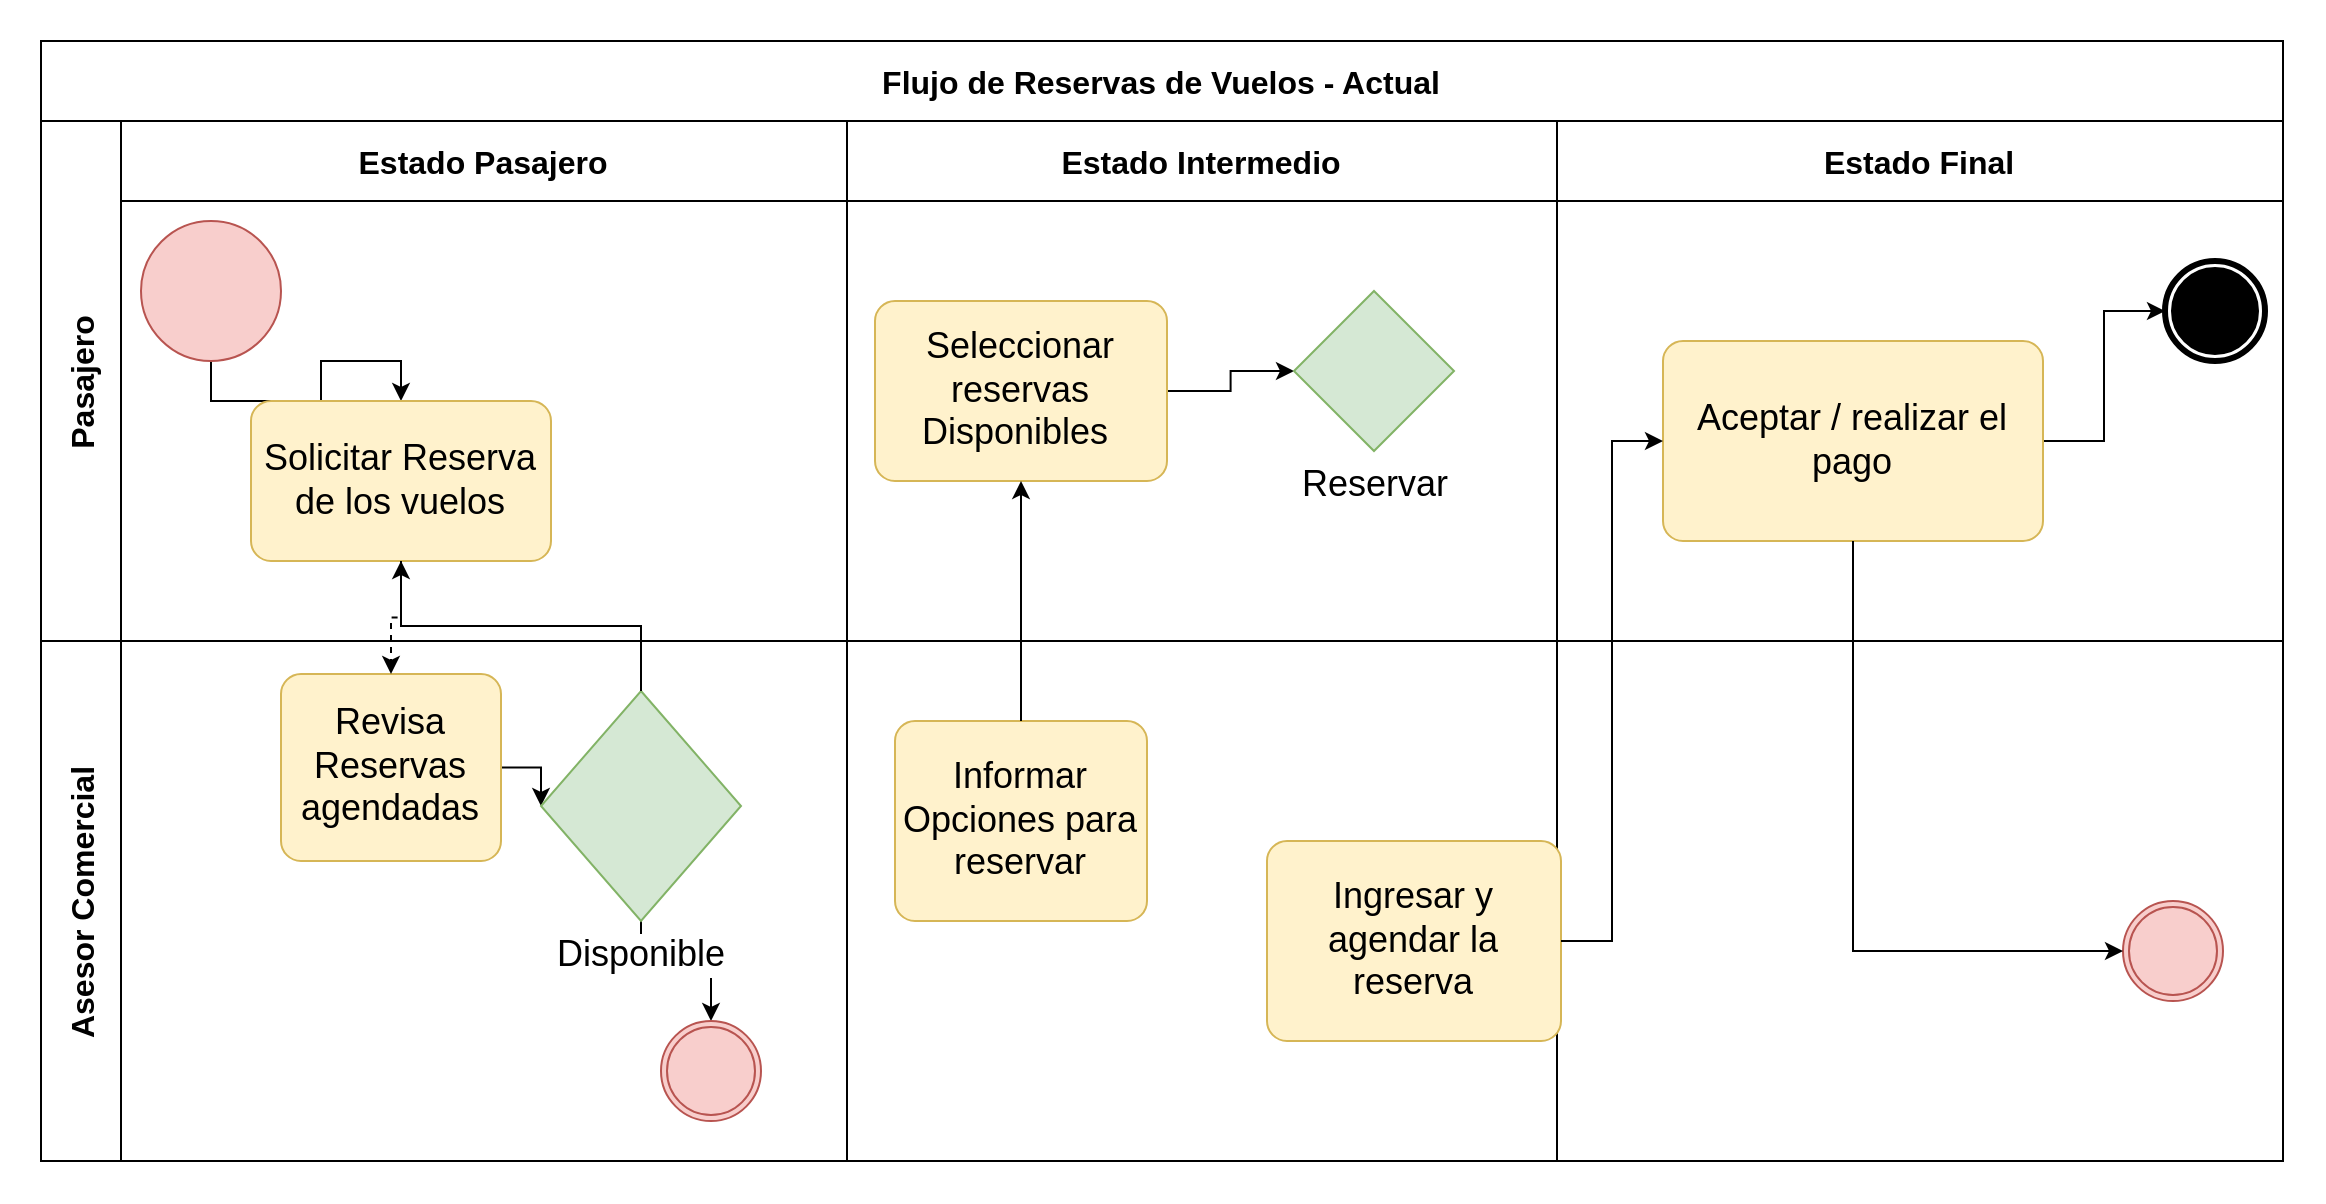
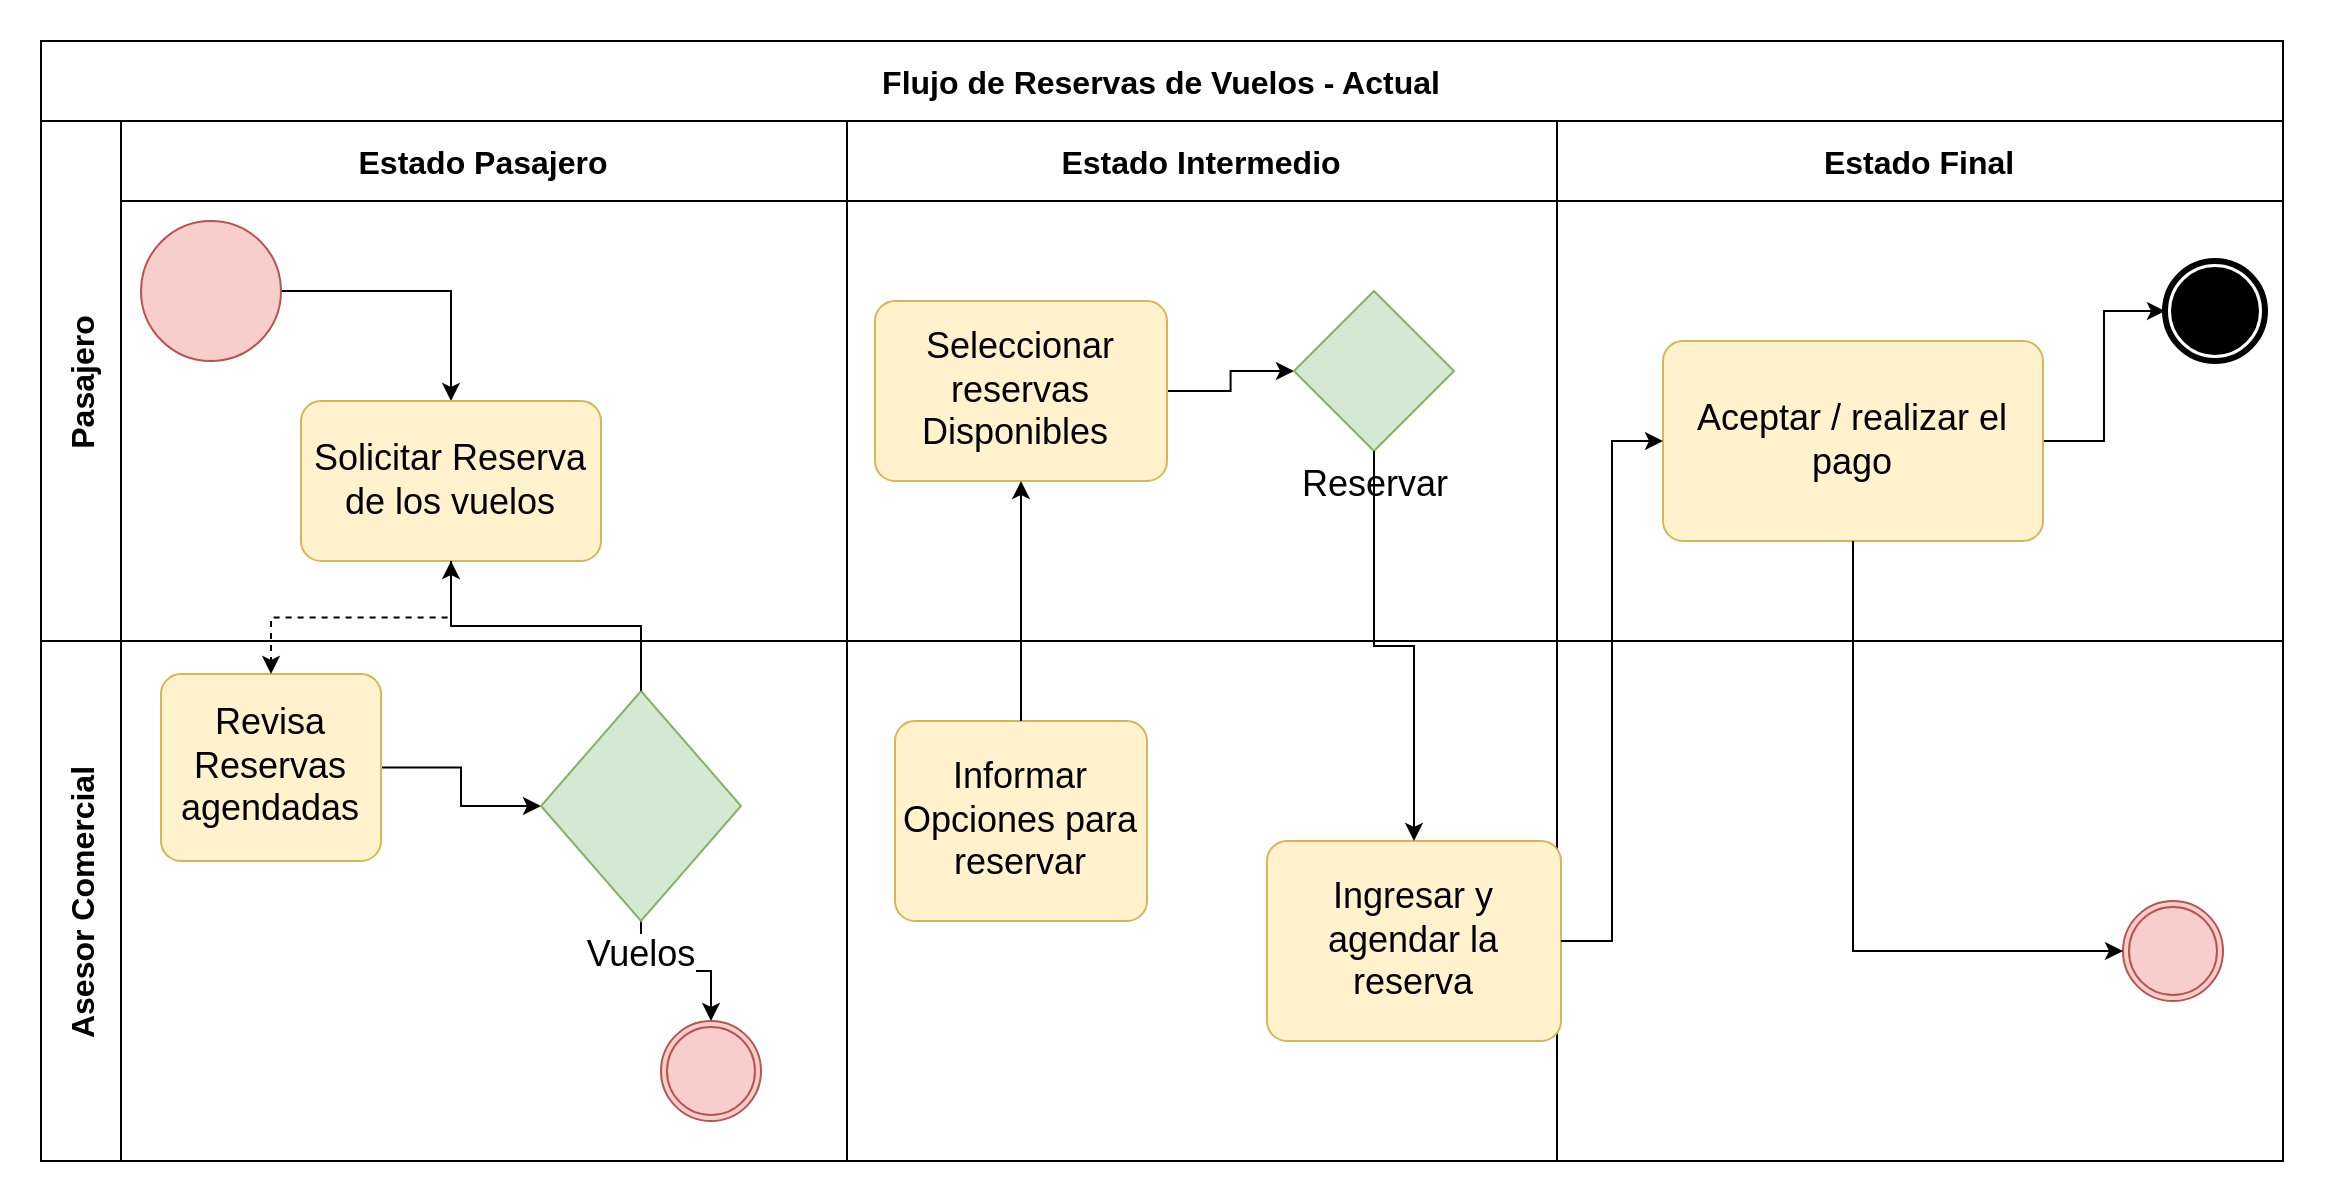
- <mxCell id="7" value="&lt;font style=&quot;font-size: 18px;&quot;&gt;Solicitar Reserva de los vuelos&lt;/font&gt;" style="points=[[0.25,0,0],[0.5,0,0],[0.75,0,0],[1,0.25,0],[1,0.5,0],[1,0.75,0],[0.75,1,0],[0.5,1,0],[0.25,1,0],[0,0.75,0],[0,0.5,0],[0,0.25,0]];shape=mxgraph.bpmn.task;whiteSpace=wrap;rectStyle=rounded;size=10;html=1;container=1;expand=0;collapsible=0;taskMarker=abstract;fillColor=#fff2cc;strokeColor=#d6b656;" parent="4" vertex="1"><mxGeometry x="65" y="140" width="150" height="80" as="geometry" /></mxCell>
+ <mxCell id="7" value="&lt;font style=&quot;font-size: 18px;&quot;&gt;Solicitar Reserva de los vuelos&lt;/font&gt;" style="points=[[0.25,0,0],[0.5,0,0],[0.75,0,0],[1,0.25,0],[1,0.5,0],[1,0.75,0],[0.75,1,0],[0.5,1,0],[0.25,1,0],[0,0.75,0],[0,0.5,0],[0,0.25,0]];shape=mxgraph.bpmn.task;whiteSpace=wrap;rectStyle=rounded;size=10;html=1;container=1;expand=0;collapsible=0;taskMarker=abstract;fillColor=#fff2cc;strokeColor=#d6b656;" parent="4" vertex="1"><mxGeometry x="90" y="140" width="150" height="80" as="geometry" /></mxCell>
+ <mxCell id="31" style="edgeStyle=orthogonalEdgeStyle;rounded=0;orthogonalLoop=1;jettySize=auto;html=1;entryX=0.5;entryY=0;entryDx=0;entryDy=0;entryPerimeter=0;" parent="2" source="11" target="25" edge="1"><mxGeometry relative="1" as="geometry" /></mxCell>
- <mxCell id="19" value="&lt;font style=&quot;font-size: 18px;&quot;&gt;Revisa Reservas agendadas&lt;/font&gt;" style="points=[[0.25,0,0],[0.5,0,0],[0.75,0,0],[1,0.25,0],[1,0.5,0],[1,0.75,0],[0.75,1,0],[0.5,1,0],[0.25,1,0],[0,0.75,0],[0,0.5,0],[0,0.25,0]];shape=mxgraph.bpmn.task;whiteSpace=wrap;rectStyle=rounded;size=10;html=1;container=1;expand=0;collapsible=0;taskMarker=abstract;fillColor=#fff2cc;strokeColor=#d6b656;" parent="17" vertex="1"><mxGeometry x="80" y="16.5" width="110" height="93.5" as="geometry" /></mxCell>
+ <mxCell id="19" value="&lt;font style=&quot;font-size: 18px;&quot;&gt;Revisa Reservas agendadas&lt;/font&gt;" style="points=[[0.25,0,0],[0.5,0,0],[0.75,0,0],[1,0.25,0],[1,0.5,0],[1,0.75,0],[0.75,1,0],[0.5,1,0],[0.25,1,0],[0,0.75,0],[0,0.5,0],[0,0.25,0]];shape=mxgraph.bpmn.task;whiteSpace=wrap;rectStyle=rounded;size=10;html=1;container=1;expand=0;collapsible=0;taskMarker=abstract;fillColor=#fff2cc;strokeColor=#d6b656;" parent="17" vertex="1"><mxGeometry x="20" y="16.5" width="110" height="93.5" as="geometry" /></mxCell>
- <mxCell id="21" value="&lt;font style=&quot;font-size: 18px;&quot;&gt;Disponible&lt;/font&gt;" style="points=[[0.25,0.25,0],[0.5,0,0],[0.75,0.25,0],[1,0.5,0],[0.75,0.75,0],[0.5,1,0],[0.25,0.75,0],[0,0.5,0]];shape=mxgraph.bpmn.gateway2;html=1;verticalLabelPosition=bottom;labelBackgroundColor=#ffffff;verticalAlign=top;align=center;perimeter=rhombusPerimeter;outlineConnect=0;outline=none;symbol=none;fillColor=#d5e8d4;strokeColor=#82b366;" parent="17" vertex="1"><mxGeometry x="210" y="25" width="100" height="115" as="geometry" /></mxCell>
+ <mxCell id="21" value="&lt;font style=&quot;font-size: 18px;&quot;&gt;Vuelos&lt;/font&gt;" style="points=[[0.25,0.25,0],[0.5,0,0],[0.75,0.25,0],[1,0.5,0],[0.75,0.75,0],[0.5,1,0],[0.25,0.75,0],[0,0.5,0]];shape=mxgraph.bpmn.gateway2;html=1;verticalLabelPosition=bottom;labelBackgroundColor=#ffffff;verticalAlign=top;align=center;perimeter=rhombusPerimeter;outlineConnect=0;outline=none;symbol=none;fillColor=#d5e8d4;strokeColor=#82b366;" parent="17" vertex="1"><mxGeometry x="210" y="25" width="100" height="115" as="geometry" /></mxCell>
